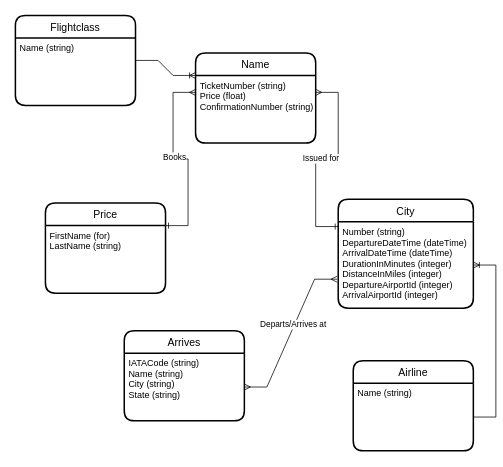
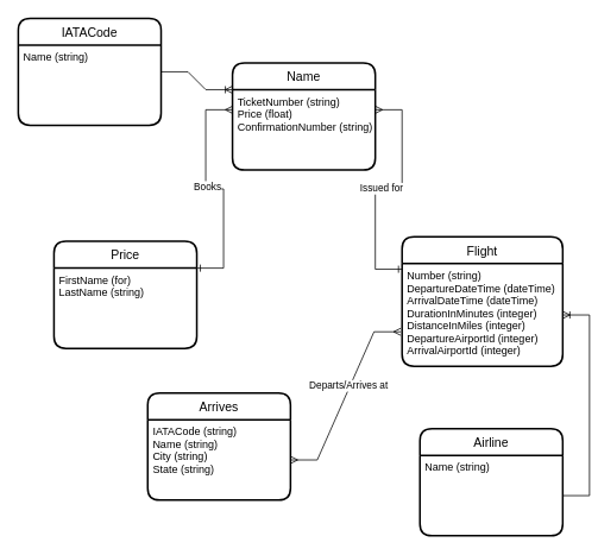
- <mxCell id="19" value="Flightclass" style="swimlane;childLayout=stackLayout;horizontal=1;startSize=30;horizontalStack=0;rounded=1;fontSize=14;fontStyle=0;strokeWidth=2;resizeParent=0;resizeLast=1;shadow=0;dashed=0;align=center;" vertex="1" parent="1"><mxGeometry x="20" y="20" width="160" height="120" as="geometry" /></mxCell>
+ <mxCell id="19" value="IATACode" style="swimlane;childLayout=stackLayout;horizontal=1;startSize=30;horizontalStack=0;rounded=1;fontSize=14;fontStyle=0;strokeWidth=2;resizeParent=0;resizeLast=1;shadow=0;dashed=0;align=center;" vertex="1" parent="1"><mxGeometry x="20" y="20" width="160" height="120" as="geometry" /></mxCell>
- <mxCell id="4" value="City" style="swimlane;childLayout=stackLayout;horizontal=1;startSize=30;horizontalStack=0;rounded=1;fontSize=14;fontStyle=0;strokeWidth=2;resizeParent=0;resizeLast=1;shadow=0;dashed=0;align=center;" vertex="1" parent="1"><mxGeometry x="450" y="265" width="180" height="145" as="geometry" /></mxCell>
+ <mxCell id="4" value="Flight" style="swimlane;childLayout=stackLayout;horizontal=1;startSize=30;horizontalStack=0;rounded=1;fontSize=14;fontStyle=0;strokeWidth=2;resizeParent=0;resizeLast=1;shadow=0;dashed=0;align=center;" vertex="1" parent="1"><mxGeometry x="450" y="265" width="180" height="145" as="geometry" /></mxCell>
